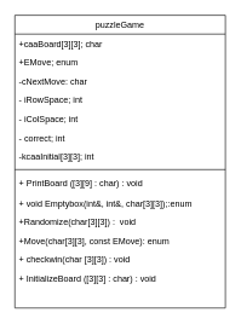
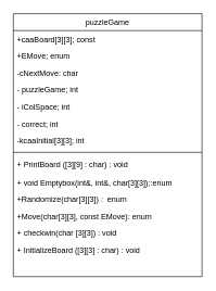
- <mxCell id="3" value="+caaBoard[3][3]; char " style="text;align=left;verticalAlign=top;spacingLeft=4;spacingRight=4;overflow=hidden;rotatable=0;points=[[0,0.5],[1,0.5]];portConstraint=eastwest;rounded=0;shadow=0;html=0;" parent="2" vertex="1"><mxGeometry y="26" width="290" height="26" as="geometry" /></mxCell>
+ <mxCell id="3" value="+caaBoard[3][3]; const " style="text;align=left;verticalAlign=top;spacingLeft=4;spacingRight=4;overflow=hidden;rotatable=0;points=[[0,0.5],[1,0.5]];portConstraint=eastwest;rounded=0;shadow=0;html=0;" parent="2" vertex="1"><mxGeometry y="26" width="290" height="26" as="geometry" /></mxCell>
- <mxCell id="6" value="- iRowSpace; int " style="text;align=left;verticalAlign=top;spacingLeft=4;spacingRight=4;overflow=hidden;rotatable=0;points=[[0,0.5],[1,0.5]];portConstraint=eastwest;rounded=0;shadow=0;html=0;" parent="2" vertex="1"><mxGeometry y="104" width="290" height="26" as="geometry" /></mxCell>
+ <mxCell id="6" value="- puzzleGame; int " style="text;align=left;verticalAlign=top;spacingLeft=4;spacingRight=4;overflow=hidden;rotatable=0;points=[[0,0.5],[1,0.5]];portConstraint=eastwest;rounded=0;shadow=0;html=0;" parent="2" vertex="1"><mxGeometry y="104" width="290" height="26" as="geometry" /></mxCell>
- <mxCell id="13" value="+Randomize(char[3][3]) :  void" style="text;align=left;verticalAlign=top;spacingLeft=4;spacingRight=4;overflow=hidden;rotatable=0;points=[[0,0.5],[1,0.5]];portConstraint=eastwest;rounded=0;shadow=0;html=0;" parent="2" vertex="1"><mxGeometry y="272" width="290" height="26" as="geometry" /></mxCell>
+ <mxCell id="13" value="+Randomize(char[3][3]) :  enum" style="text;align=left;verticalAlign=top;spacingLeft=4;spacingRight=4;overflow=hidden;rotatable=0;points=[[0,0.5],[1,0.5]];portConstraint=eastwest;rounded=0;shadow=0;html=0;" parent="2" vertex="1"><mxGeometry y="272" width="290" height="26" as="geometry" /></mxCell>
